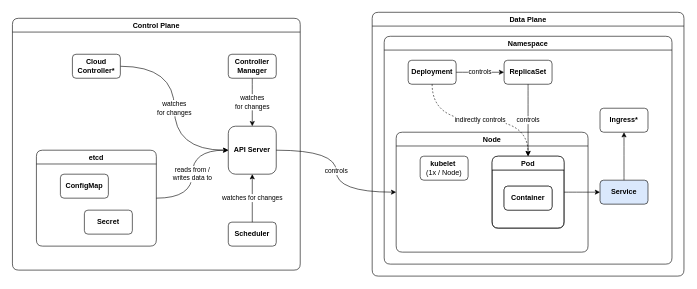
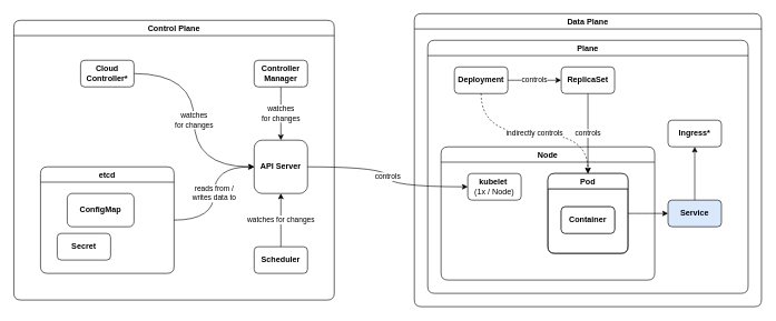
- <mxCell id="3" value="Namespace" style="swimlane;rounded=1;container=0;" parent="1" vertex="1"><mxGeometry x="640" y="60" width="480" height="380" as="geometry" /></mxCell>
+ <mxCell id="3" value="Plane" style="swimlane;rounded=1;container=0;" parent="1" vertex="1"><mxGeometry x="640" y="60" width="480" height="380" as="geometry" /></mxCell>
- <mxCell id="31" value="controls" style="edgeStyle=orthogonalEdgeStyle;curved=1;html=1;" edge="1" parent="1" source="24" target="2"><mxGeometry relative="1" as="geometry" /></mxCell>
+ <mxCell id="31" value="controls" style="edgeStyle=orthogonalEdgeStyle;curved=1;html=1;entryX=0;entryY=0.5;entryDx=0;entryDy=0;" edge="1" parent="1" source="24" target="5"><mxGeometry relative="1" as="geometry" /></mxCell>
- <mxCell id="22" value="&lt;b&gt;ConfigMap&lt;/b&gt;" style="rounded=1;whiteSpace=wrap;html=1;" vertex="1" parent="21"><mxGeometry x="40" y="40" width="80" height="40" as="geometry" /></mxCell>
+ <mxCell id="22" value="&lt;b&gt;ConfigMap&lt;/b&gt;" style="rounded=1;whiteSpace=wrap;html=1;" vertex="1" parent="21"><mxGeometry x="40" y="40" width="100" height="50" as="geometry" /></mxCell>
- <mxCell id="23" value="&lt;b&gt;Secret&lt;/b&gt;" style="rounded=1;whiteSpace=wrap;html=1;" vertex="1" parent="21"><mxGeometry x="80" y="100" width="80" height="40" as="geometry" /></mxCell>
+ <mxCell id="23" value="&lt;b&gt;Secret&lt;/b&gt;" style="rounded=1;whiteSpace=wrap;html=1;" vertex="1" parent="21"><mxGeometry x="25" y="100" width="80" height="40" as="geometry" /></mxCell>
